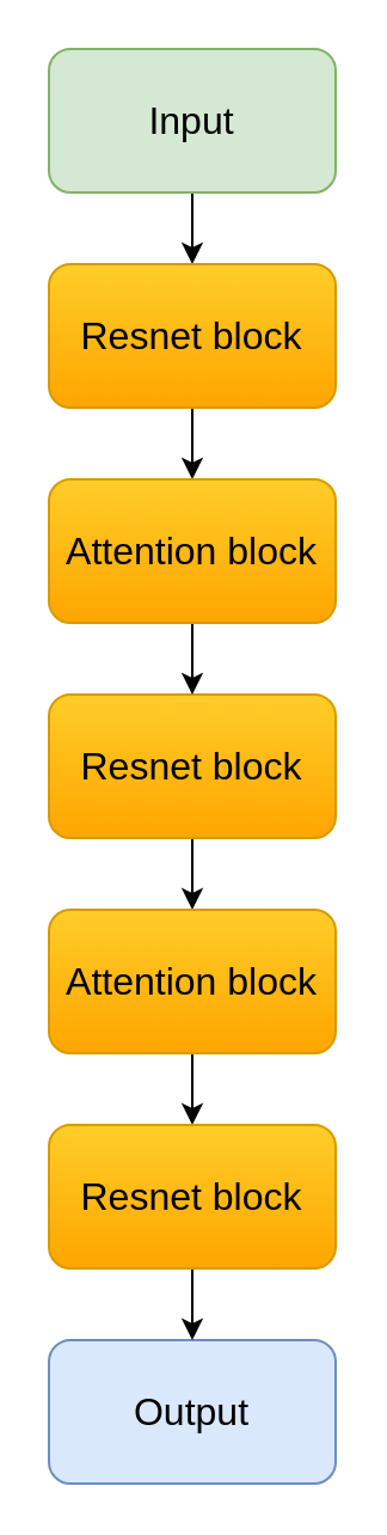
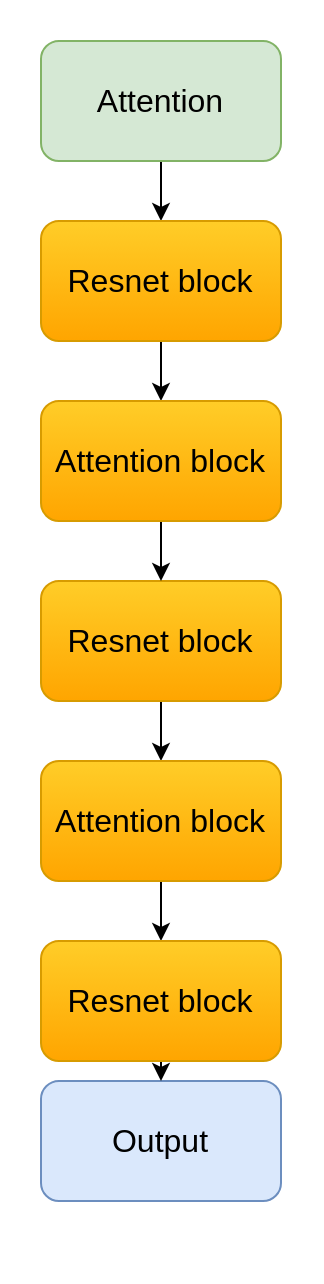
- <mxCell id="3" value="Input" style="rounded=1;whiteSpace=wrap;html=1;fillColor=#d5e8d4;strokeColor=#82b366;fontSize=16;" parent="1" vertex="1"><mxGeometry x="20" y="20" width="120" height="60" as="geometry" /></mxCell>
+ <mxCell id="3" value="Attention" style="rounded=1;whiteSpace=wrap;html=1;fillColor=#d5e8d4;strokeColor=#82b366;fontSize=16;" parent="1" vertex="1"><mxGeometry x="20" y="20" width="120" height="60" as="geometry" /></mxCell>
- <mxCell id="10" value="Output" style="rounded=1;whiteSpace=wrap;html=1;fillColor=#dae8fc;strokeColor=#6c8ebf;fontSize=16;" parent="1" vertex="1"><mxGeometry x="20" y="560" width="120" height="60" as="geometry" /></mxCell>
+ <mxCell id="10" value="Output" style="rounded=1;whiteSpace=wrap;html=1;fillColor=#dae8fc;strokeColor=#6c8ebf;fontSize=16;" parent="1" vertex="1"><mxGeometry x="20" y="540" width="120" height="60" as="geometry" /></mxCell>
